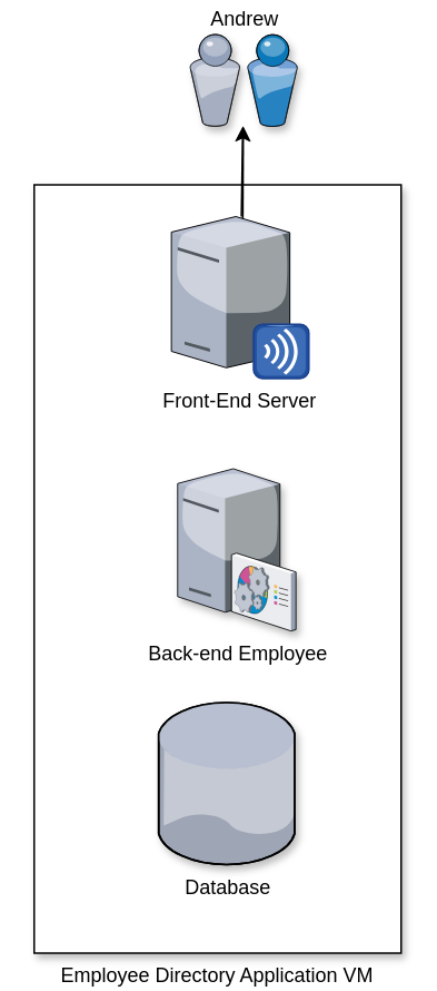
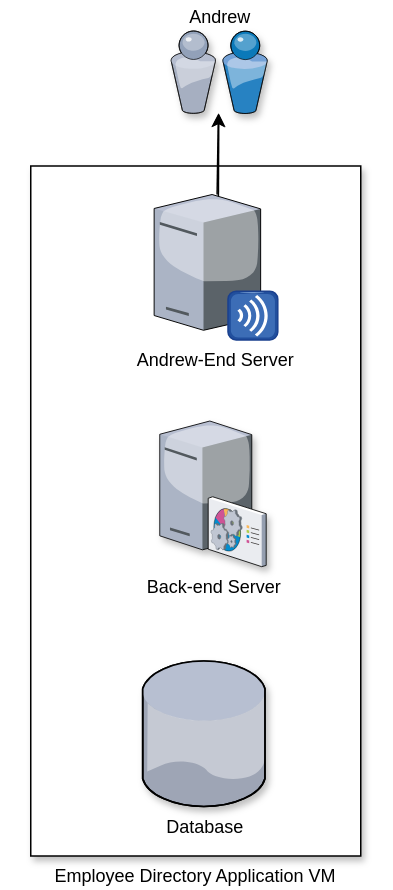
- <mxCell id="8" value="Front-End Server" style="verticalLabelPosition=bottom;aspect=fixed;html=1;verticalAlign=top;strokeColor=none;align=center;outlineConnect=0;shape=mxgraph.citrix.merchandising_server;fontFamily=Helvetica;fontSize=12;fontColor=#000000;fillColor=#ffffff;" parent="1" vertex="1"><mxGeometry x="102.25" y="129" width="82.45" height="97" as="geometry" /></mxCell>
+ <mxCell id="8" value="Andrew-End Server" style="verticalLabelPosition=bottom;aspect=fixed;html=1;verticalAlign=top;strokeColor=none;align=center;outlineConnect=0;shape=mxgraph.citrix.merchandising_server;fontFamily=Helvetica;fontSize=12;fontColor=#000000;fillColor=#ffffff;" parent="1" vertex="1"><mxGeometry x="102.25" y="129" width="82.45" height="97" as="geometry" /></mxCell>
- <mxCell id="7" value="Back-end Employee" style="verticalLabelPosition=bottom;aspect=fixed;html=1;verticalAlign=top;strokeColor=none;align=center;outlineConnect=0;shape=mxgraph.citrix.command_center;shadow=1;fontFamily=Helvetica;fontSize=12;fontColor=#000000;fillColor=#ffffff;" parent="1" vertex="1"><mxGeometry x="106" y="280" width="71" height="97" as="geometry" /></mxCell>
+ <mxCell id="7" value="Back-end Server" style="verticalLabelPosition=bottom;aspect=fixed;html=1;verticalAlign=top;strokeColor=none;align=center;outlineConnect=0;shape=mxgraph.citrix.command_center;shadow=1;fontFamily=Helvetica;fontSize=12;fontColor=#000000;fillColor=#ffffff;" parent="1" vertex="1"><mxGeometry x="106" y="280" width="71" height="97" as="geometry" /></mxCell>
- <mxCell id="6" value="Database" style="verticalLabelPosition=bottom;aspect=fixed;html=1;verticalAlign=top;strokeColor=none;align=center;outlineConnect=0;shape=mxgraph.citrix.database;shadow=1;fontFamily=Helvetica;fontSize=12;fontColor=#000000;fillColor=#ffffff;" parent="1" vertex="1"><mxGeometry x="94.55" y="420" width="82.45" height="97" as="geometry" /></mxCell>
+ <mxCell id="6" value="Database" style="verticalLabelPosition=bottom;aspect=fixed;html=1;verticalAlign=top;strokeColor=none;align=center;outlineConnect=0;shape=mxgraph.citrix.database;shadow=1;fontFamily=Helvetica;fontSize=12;fontColor=#000000;fillColor=#ffffff;" parent="1" vertex="1"><mxGeometry x="94.55" y="440" width="82.45" height="97" as="geometry" /></mxCell>
